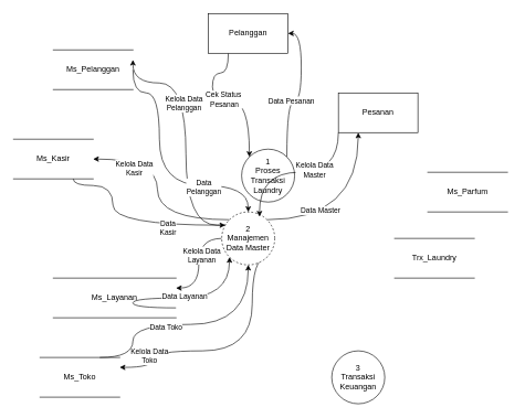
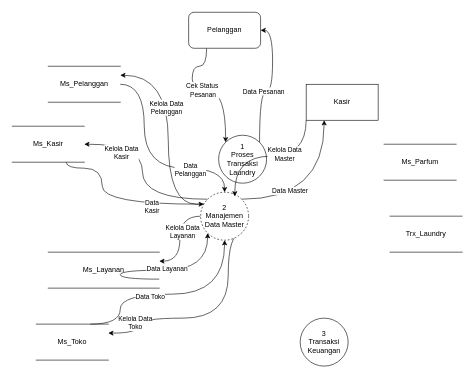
- <mxCell id="19" value="Pelanggan" style="rounded=0;whiteSpace=wrap;html=1;" parent="1" vertex="1"><mxGeometry x="314" y="20" width="120" height="60" as="geometry" /></mxCell>
+ <mxCell id="19" value="Pelanggan" style="whiteSpace=wrap;html=1;rounded=1;" parent="1" vertex="1"><mxGeometry x="314" y="20" width="120" height="60" as="geometry" /></mxCell>
- <mxCell id="23" value="Ms_Pelanggan" style="shape=partialRectangle;whiteSpace=wrap;html=1;left=0;right=0;fillColor=none;" parent="1" vertex="1"><mxGeometry x="80" y="75" width="120" height="60" as="geometry" /></mxCell>
+ <mxCell id="23" value="Ms_Pelanggan" style="shape=partialRectangle;whiteSpace=wrap;html=1;left=0;right=0;fillColor=none;" parent="1" vertex="1"><mxGeometry x="80" y="110" width="120" height="60" as="geometry" /></mxCell>
- <mxCell id="20" value="Pesanan" style="rounded=0;whiteSpace=wrap;html=1;" parent="1" vertex="1"><mxGeometry x="510" y="140" width="120" height="60" as="geometry" /></mxCell>
+ <mxCell id="20" value="Kasir" style="rounded=0;whiteSpace=wrap;html=1;" parent="1" vertex="1"><mxGeometry x="510" y="140" width="120" height="60" as="geometry" /></mxCell>
- <mxCell id="33" value="Ms_Parfum" style="shape=partialRectangle;whiteSpace=wrap;html=1;left=0;right=0;fillColor=none;" parent="1" vertex="1"><mxGeometry x="645" y="260" width="120" height="60" as="geometry" /></mxCell>
+ <mxCell id="33" value="Ms_Parfum" style="shape=partialRectangle;whiteSpace=wrap;html=1;left=0;right=0;fillColor=none;" parent="1" vertex="1"><mxGeometry x="640" y="240" width="120" height="60" as="geometry" /></mxCell>
- <mxCell id="34" value="Trx_Laundry" style="shape=partialRectangle;whiteSpace=wrap;html=1;left=0;right=0;fillColor=none;" parent="1" vertex="1"><mxGeometry x="595" y="360" width="120" height="60" as="geometry" /></mxCell>
+ <mxCell id="34" value="Trx_Laundry" style="shape=partialRectangle;whiteSpace=wrap;html=1;left=0;right=0;fillColor=none;" parent="1" vertex="1"><mxGeometry x="650" y="360" width="120" height="60" as="geometry" /></mxCell>
